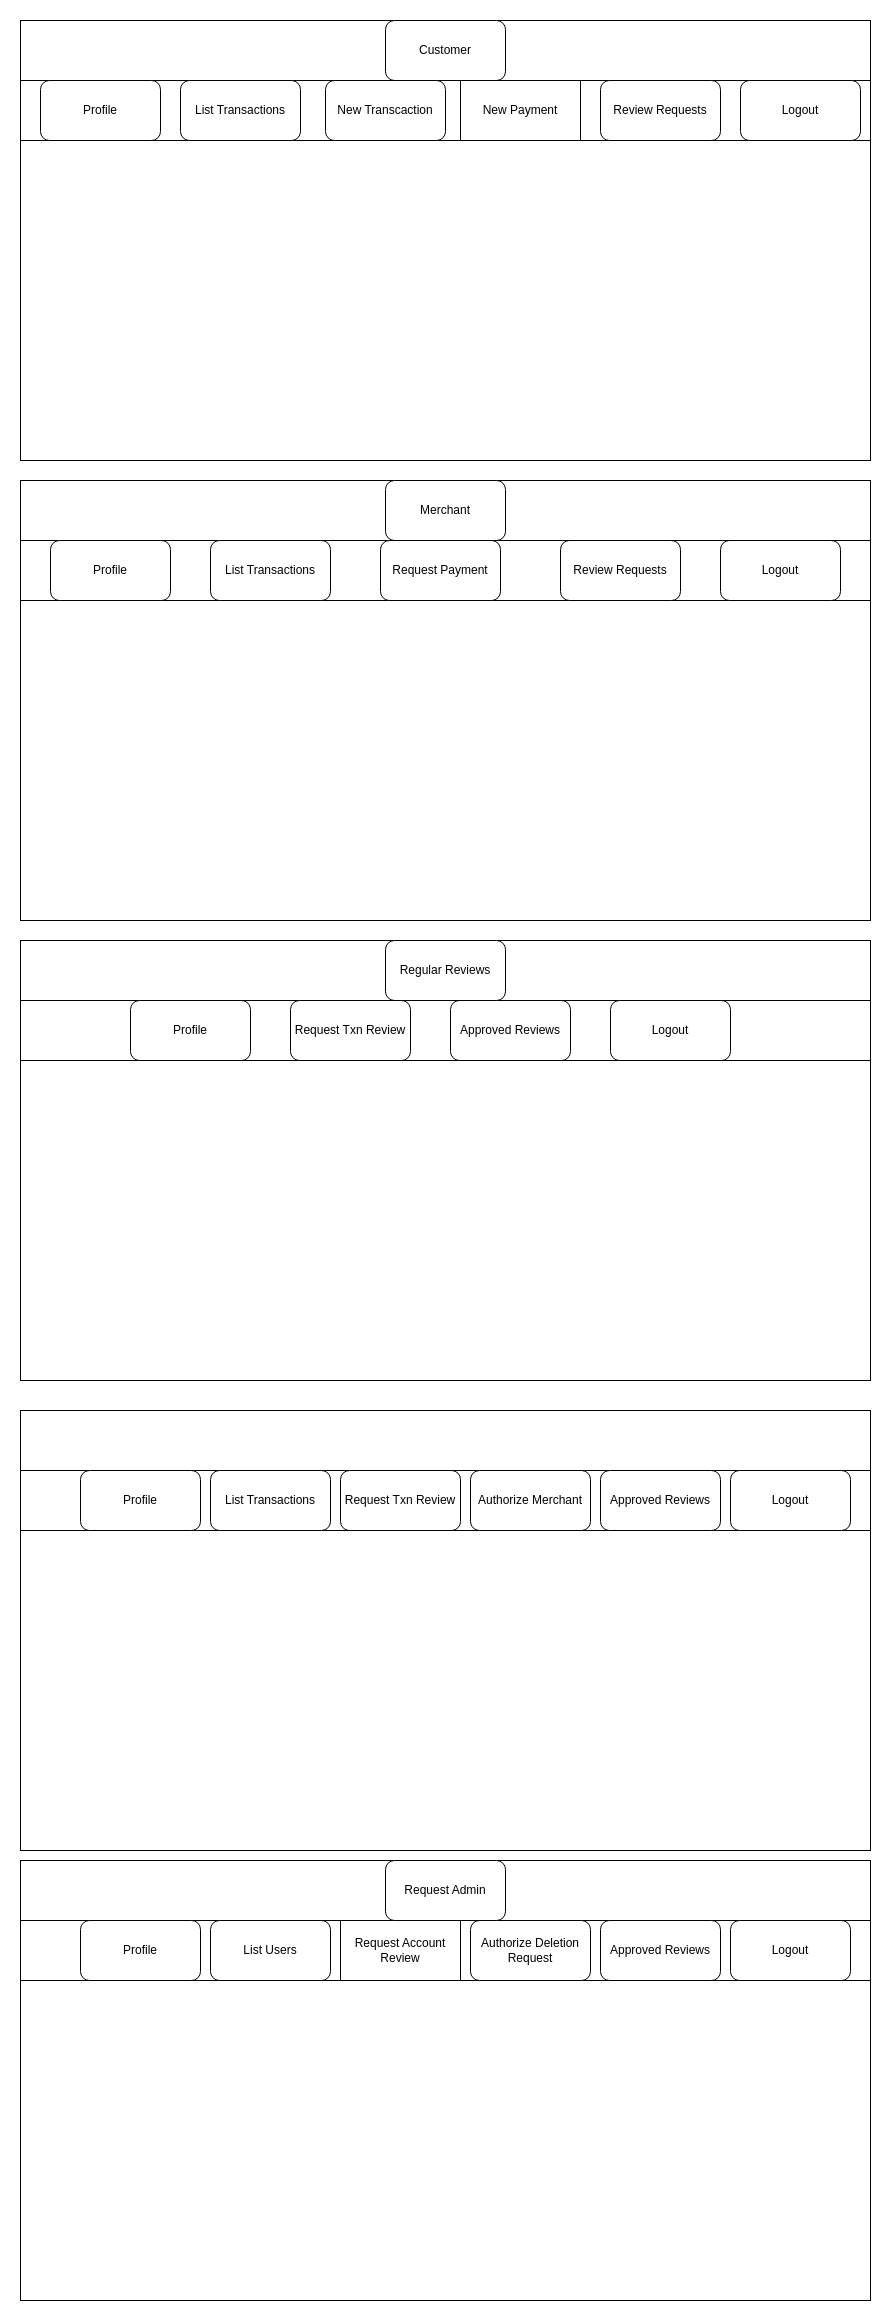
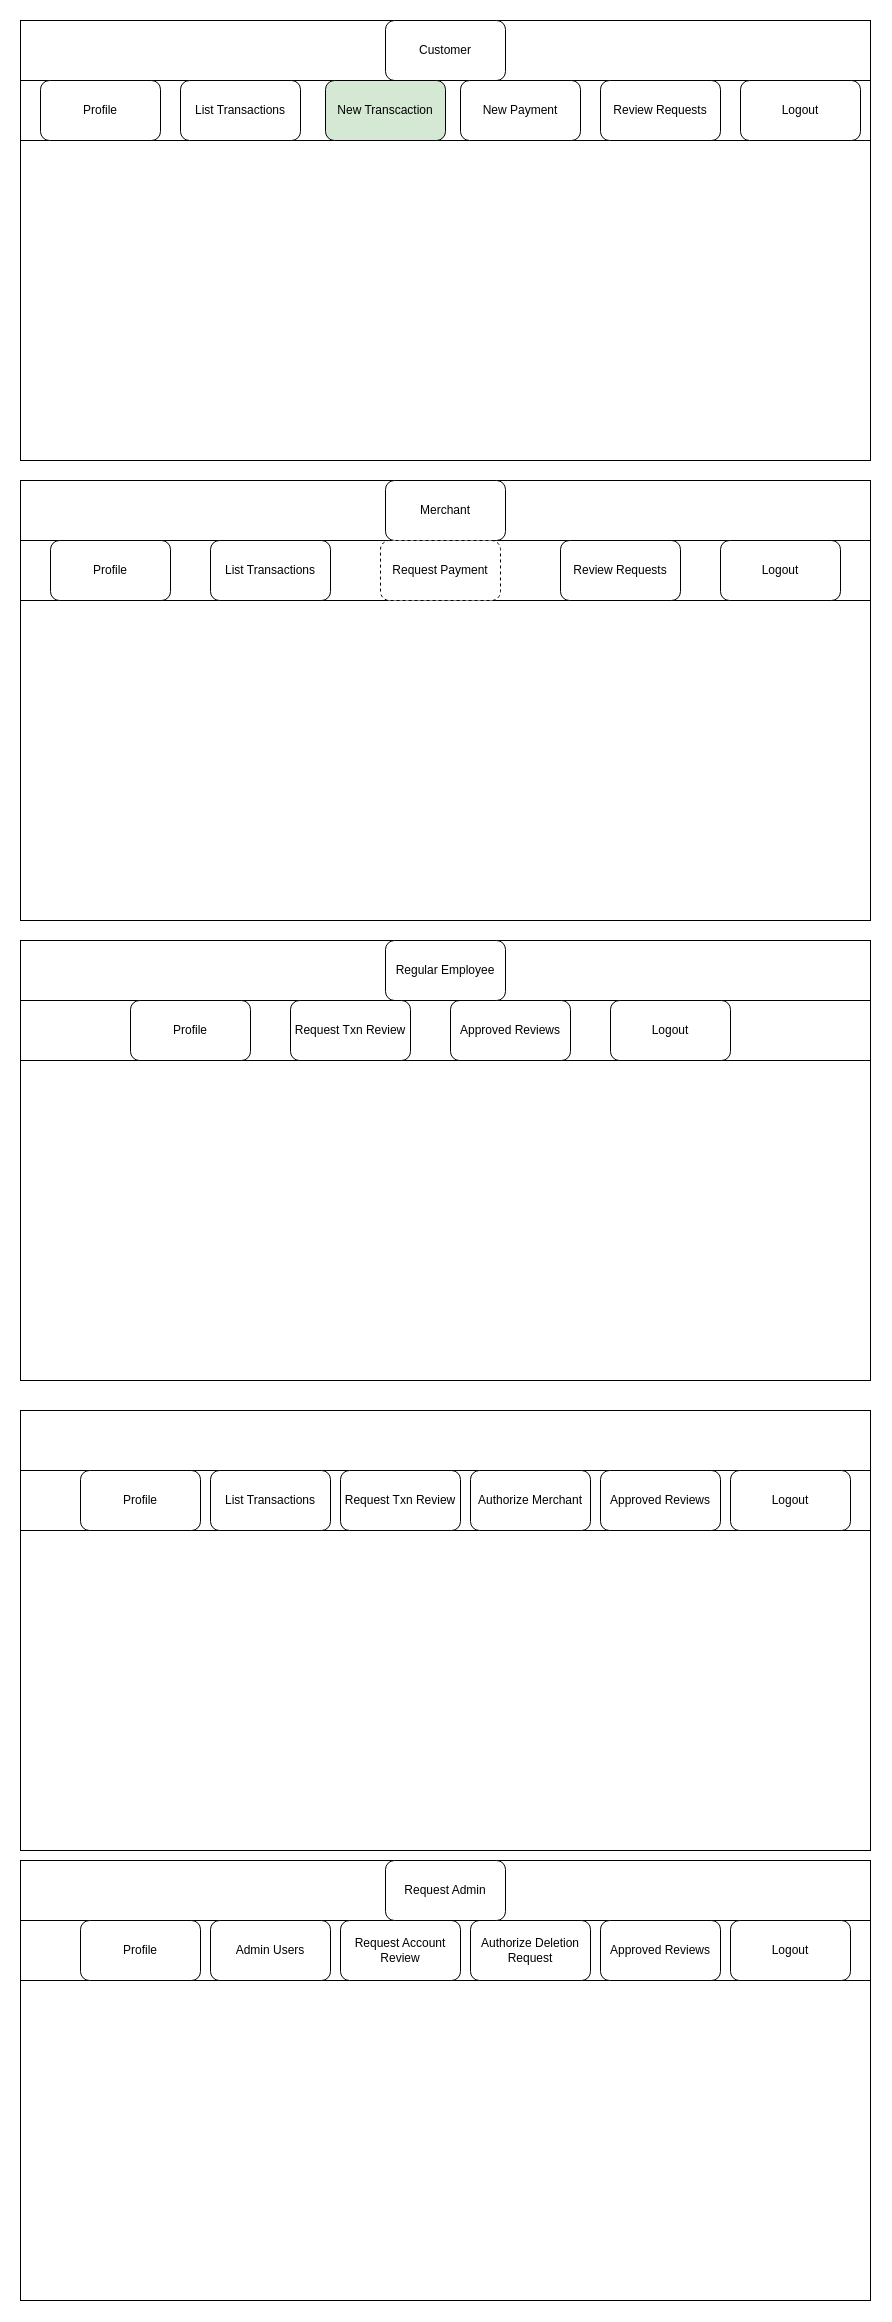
- <mxCell id="32" value="New Transcaction" style="rounded=1;whiteSpace=wrap;html=1;" vertex="1" parent="1"><mxGeometry x="325" y="80" width="120" height="60" as="geometry" /></mxCell>
+ <mxCell id="32" value="New Transcaction" style="rounded=1;whiteSpace=wrap;html=1;fillColor=#d5e8d4;" vertex="1" parent="1"><mxGeometry x="325" y="80" width="120" height="60" as="geometry" /></mxCell>
- <mxCell id="33" value="New Payment" style="whiteSpace=wrap;html=1;rounded=0;" vertex="1" parent="1"><mxGeometry x="460" y="80" width="120" height="60" as="geometry" /></mxCell>
+ <mxCell id="33" value="New Payment" style="rounded=1;whiteSpace=wrap;html=1;" vertex="1" parent="1"><mxGeometry x="460" y="80" width="120" height="60" as="geometry" /></mxCell>
- <mxCell id="41" value="Request Payment" style="rounded=1;whiteSpace=wrap;html=1;" vertex="1" parent="1"><mxGeometry x="380" y="540" width="120" height="60" as="geometry" /></mxCell>
+ <mxCell id="41" value="Request Payment" style="rounded=1;whiteSpace=wrap;html=1;dashed=1;" vertex="1" parent="1"><mxGeometry x="380" y="540" width="120" height="60" as="geometry" /></mxCell>
- <mxCell id="23" value="Regular Reviews" style="rounded=1;whiteSpace=wrap;html=1;" vertex="1" parent="1"><mxGeometry x="385" y="940" width="120" height="60" as="geometry" /></mxCell>
+ <mxCell id="23" value="Regular Employee" style="rounded=1;whiteSpace=wrap;html=1;" vertex="1" parent="1"><mxGeometry x="385" y="940" width="120" height="60" as="geometry" /></mxCell>
- <mxCell id="13" value="List Users" style="rounded=1;whiteSpace=wrap;html=1;" vertex="1" parent="1"><mxGeometry x="210" y="1920" width="120" height="60" as="geometry" /></mxCell>
+ <mxCell id="13" value="Admin Users" style="rounded=1;whiteSpace=wrap;html=1;" vertex="1" parent="1"><mxGeometry x="210" y="1920" width="120" height="60" as="geometry" /></mxCell>
- <mxCell id="14" value="Request Account Review" style="whiteSpace=wrap;html=1;rounded=0;" vertex="1" parent="1"><mxGeometry x="340" y="1920" width="120" height="60" as="geometry" /></mxCell>
+ <mxCell id="14" value="Request Account Review" style="rounded=1;whiteSpace=wrap;html=1;" vertex="1" parent="1"><mxGeometry x="340" y="1920" width="120" height="60" as="geometry" /></mxCell>
